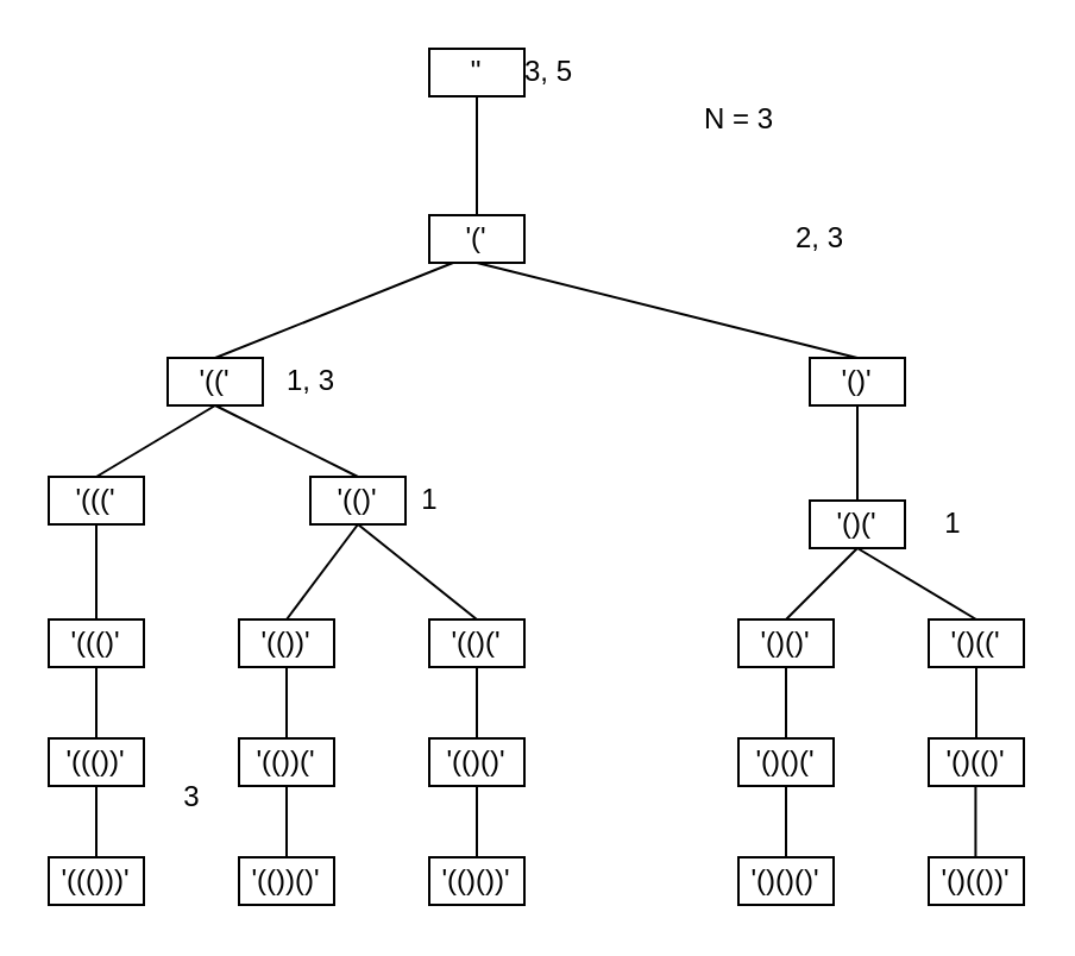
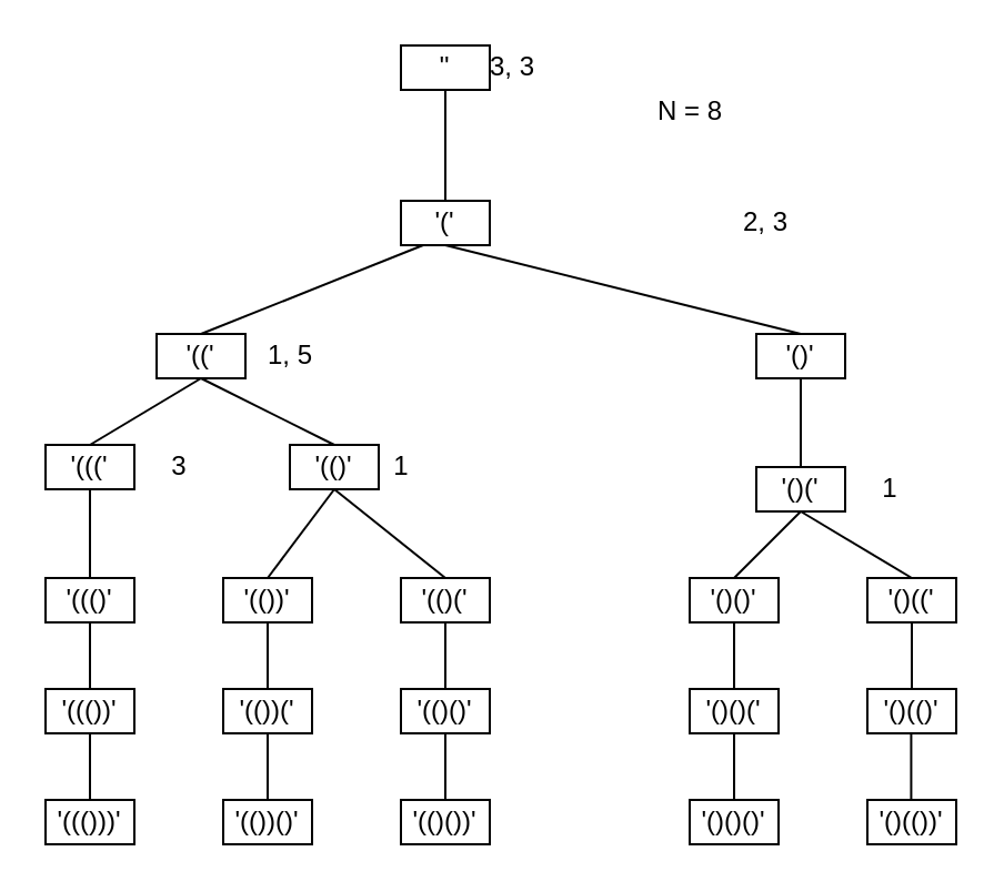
- <mxCell id="46" value="3, 5" style="text;html=1;align=center;verticalAlign=middle;resizable=0;points=[];autosize=1;" vertex="1" parent="1"><mxGeometry x="210" y="20" width="40" height="20" as="geometry" /></mxCell>
+ <mxCell id="46" value="3, 3" style="text;html=1;align=center;verticalAlign=middle;resizable=0;points=[];autosize=1;" vertex="1" parent="1"><mxGeometry x="210" y="20" width="40" height="20" as="geometry" /></mxCell>
- <mxCell id="11" value="N = 3" style="text;html=1;align=center;verticalAlign=middle;resizable=0;points=[];autosize=1;" vertex="1" parent="1"><mxGeometry x="290" y="40" width="40" height="20" as="geometry" /></mxCell>
+ <mxCell id="11" value="N = 8" style="text;html=1;align=center;verticalAlign=middle;resizable=0;points=[];autosize=1;" vertex="1" parent="1"><mxGeometry x="290" y="40" width="40" height="20" as="geometry" /></mxCell>
- <mxCell id="48" value="1, 3" style="text;html=1;align=center;verticalAlign=middle;resizable=0;points=[];autosize=1;" vertex="1" parent="1"><mxGeometry x="110" y="150" width="40" height="20" as="geometry" /></mxCell>
+ <mxCell id="48" value="1, 5" style="text;html=1;align=center;verticalAlign=middle;resizable=0;points=[];autosize=1;" vertex="1" parent="1"><mxGeometry x="110" y="150" width="40" height="20" as="geometry" /></mxCell>
- <mxCell id="49" value="3" style="text;html=1;align=center;verticalAlign=middle;resizable=0;points=[];autosize=1;" vertex="1" parent="1"><mxGeometry x="70" y="325" width="20" height="20" as="geometry" /></mxCell>
+ <mxCell id="49" value="3" style="text;html=1;align=center;verticalAlign=middle;resizable=0;points=[];autosize=1;" vertex="1" parent="1"><mxGeometry x="70" y="200" width="20" height="20" as="geometry" /></mxCell>
